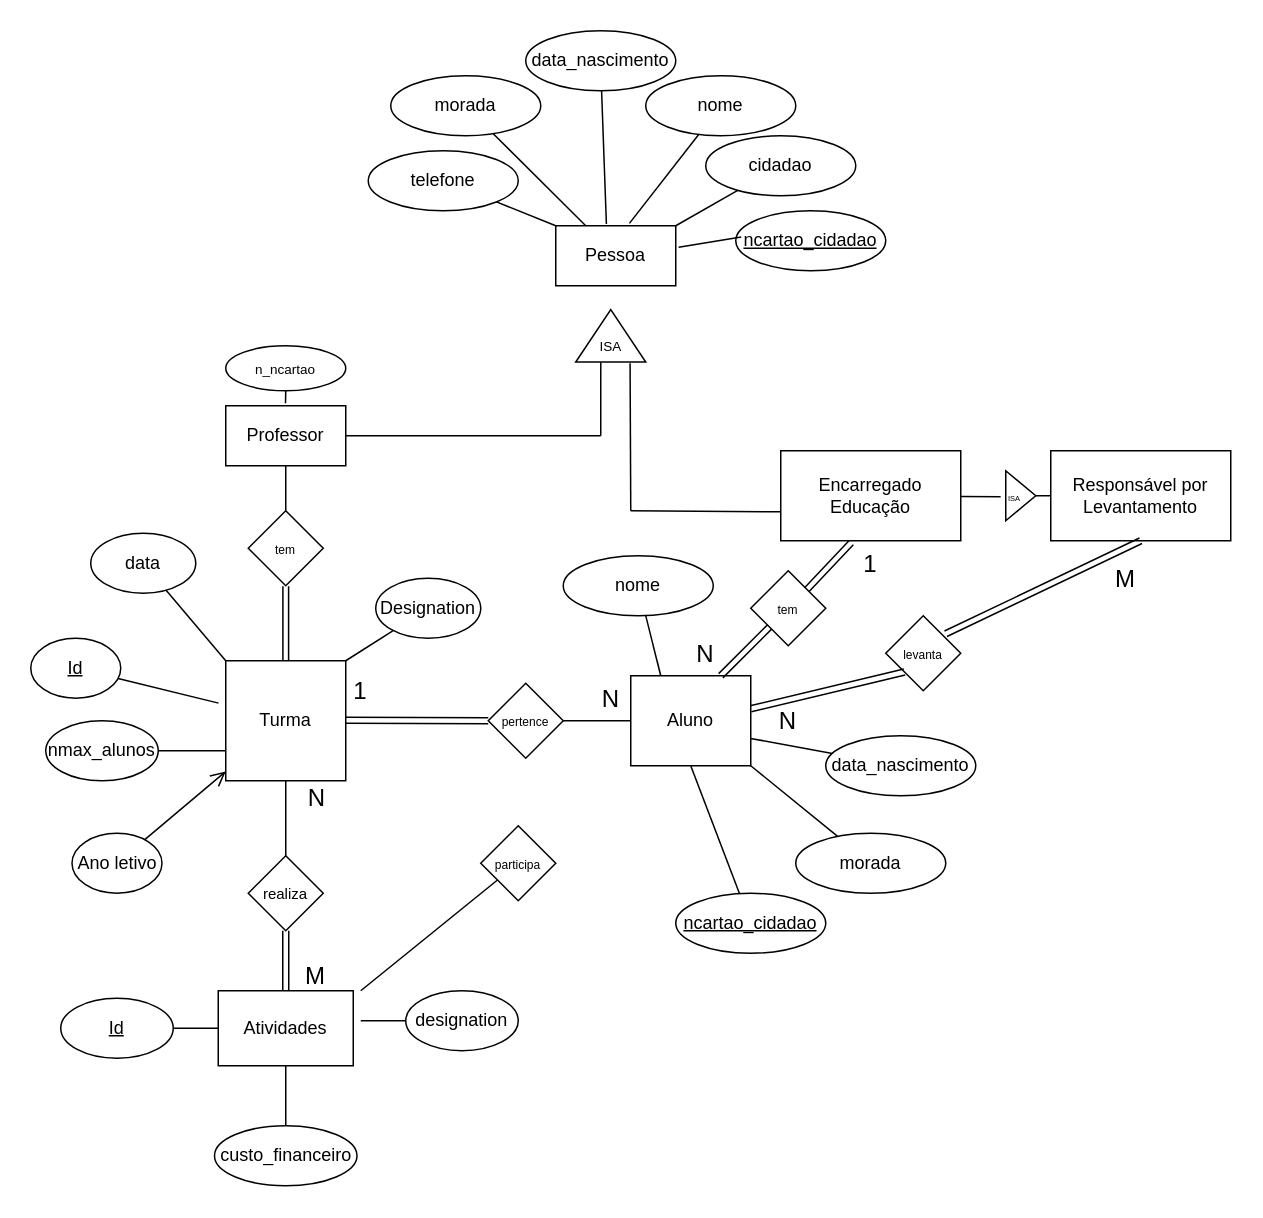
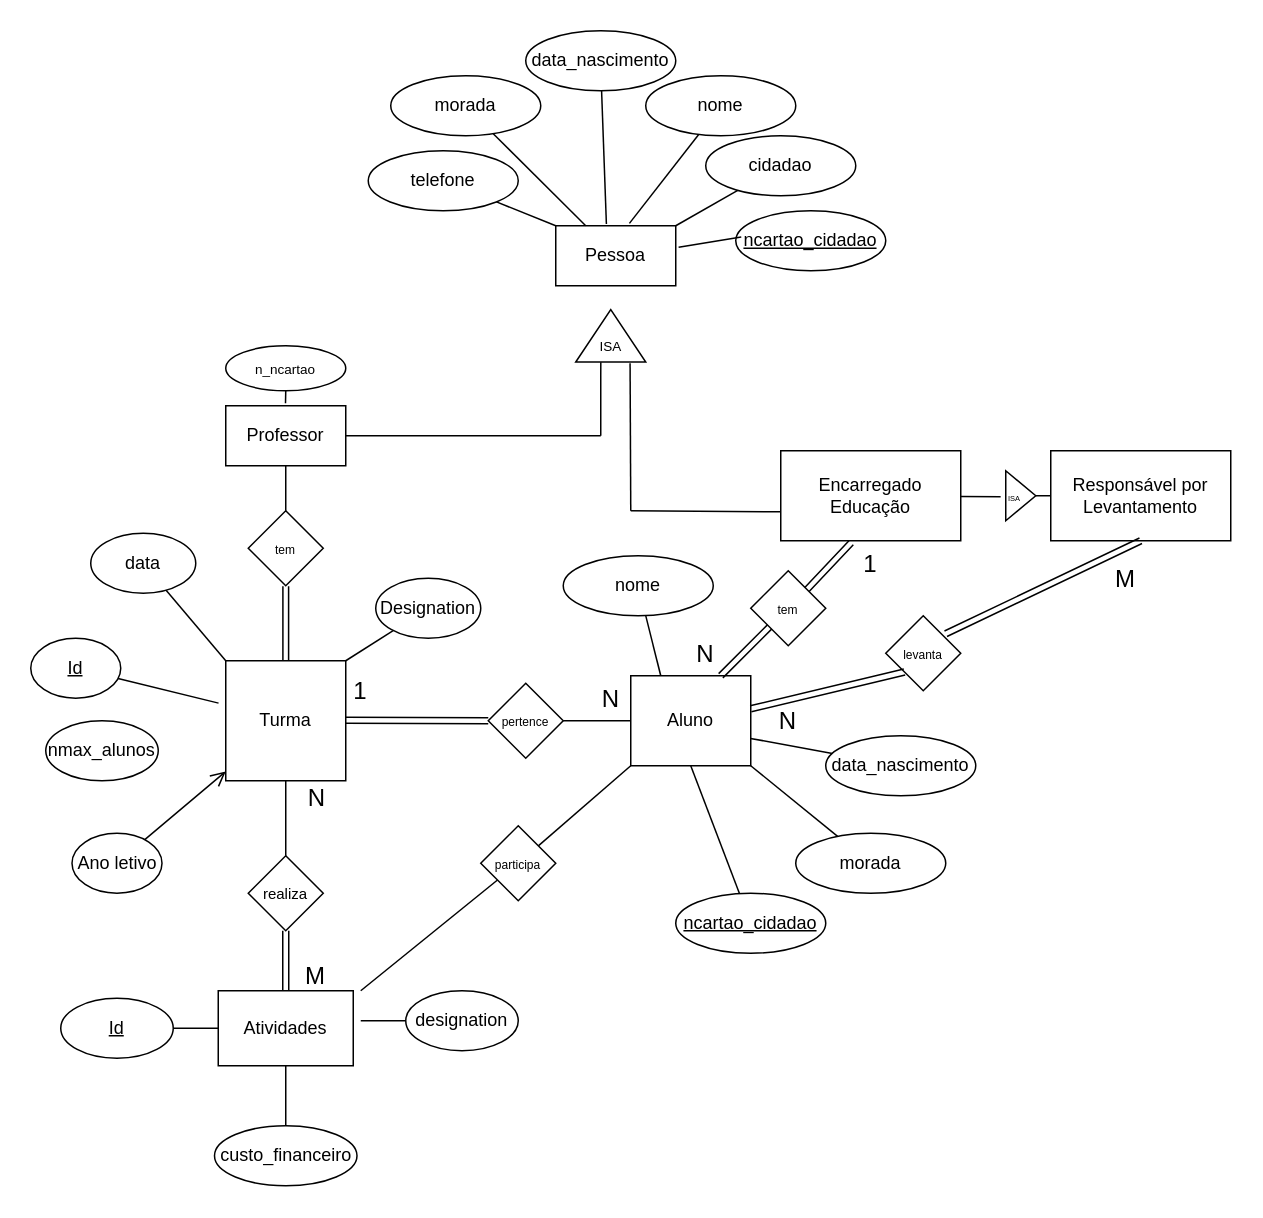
- <mxCell id="9" style="edgeStyle=none;curved=1;rounded=0;orthogonalLoop=1;jettySize=auto;html=1;entryX=0;entryY=0.75;entryDx=0;entryDy=0;fontSize=12;startSize=8;endSize=8;endArrow=none;endFill=0;" parent="1" source="10" target="2" edge="1"><mxGeometry relative="1" as="geometry" /></mxCell>
+ <mxCell id="37" style="edgeStyle=none;curved=1;rounded=0;orthogonalLoop=1;jettySize=auto;html=1;entryX=0;entryY=1;entryDx=0;entryDy=0;fontSize=12;startSize=8;endSize=8;endArrow=none;endFill=0;" parent="1" source="39" target="11" edge="1"><mxGeometry relative="1" as="geometry" /></mxCell>
